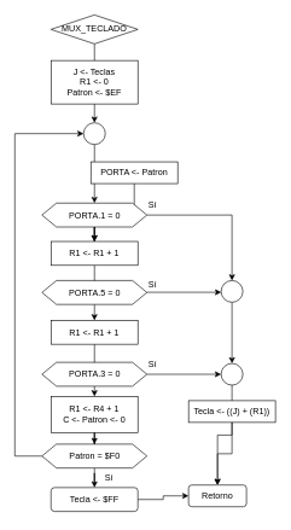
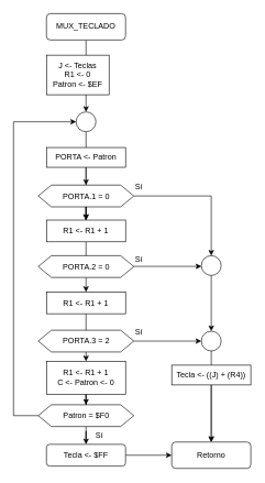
- <mxCell id="3" value="MUX_TECLADO" style="rhombus;whiteSpace=wrap;html=1;" parent="1" vertex="1"><mxGeometry x="70" y="20" width="120" height="40" as="geometry" /></mxCell>
+ <mxCell id="3" value="MUX_TECLADO" style="rounded=1;whiteSpace=wrap;html=1;" parent="1" vertex="1"><mxGeometry x="70" y="20" width="120" height="40" as="geometry" /></mxCell>
- <mxCell id="5" value="&lt;div&gt;J &amp;lt;- Teclas&lt;/div&gt;&lt;div&gt;R1 &amp;lt;- 0&lt;br&gt;&lt;/div&gt;&lt;div&gt;Patron &amp;lt;- $EF&lt;br&gt;&lt;/div&gt;" style="rounded=0;whiteSpace=wrap;html=1;" parent="1" vertex="1"><mxGeometry x="70" y="83" width="120" height="60" as="geometry" /></mxCell>
+ <mxCell id="5" value="&lt;div&gt;J &amp;lt;- Teclas&lt;/div&gt;&lt;div&gt;R1 &amp;lt;- 0&lt;br&gt;&lt;/div&gt;&lt;div&gt;Patron &amp;lt;- $EF&lt;br&gt;&lt;/div&gt;" style="rounded=0;whiteSpace=wrap;html=1;" parent="1" vertex="1"><mxGeometry x="70" y="83" width="95" height="60" as="geometry" /></mxCell>
- <mxCell id="9" value="PORTA &amp;lt;- Patron" style="rounded=0;whiteSpace=wrap;html=1;" parent="1" vertex="1"><mxGeometry x="125" y="223" width="120" height="30" as="geometry" /></mxCell>
+ <mxCell id="9" value="PORTA &amp;lt;- Patron" style="rounded=0;whiteSpace=wrap;html=1;" parent="1" vertex="1"><mxGeometry x="70" y="223" width="120" height="30" as="geometry" /></mxCell>
- <mxCell id="24" value="PORTA.5 = 0" style="shape=hexagon;perimeter=hexagonPerimeter2;whiteSpace=wrap;html=1;fixedSize=1;" parent="1" vertex="1"><mxGeometry x="57.5" y="387" width="145" height="33" as="geometry" /></mxCell>
+ <mxCell id="24" value="PORTA.2 = 0" style="shape=hexagon;perimeter=hexagonPerimeter2;whiteSpace=wrap;html=1;fixedSize=1;" parent="1" vertex="1"><mxGeometry x="57.5" y="387" width="145" height="33" as="geometry" /></mxCell>
- <mxCell id="22" value="PORTA.3 = 0" style="shape=hexagon;perimeter=hexagonPerimeter2;whiteSpace=wrap;html=1;fixedSize=1;" parent="1" vertex="1"><mxGeometry x="57.5" y="500" width="145" height="33" as="geometry" /></mxCell>
+ <mxCell id="22" value="PORTA.3 = 2" style="shape=hexagon;perimeter=hexagonPerimeter2;whiteSpace=wrap;html=1;fixedSize=1;" parent="1" vertex="1"><mxGeometry x="57.5" y="500" width="145" height="33" as="geometry" /></mxCell>
- <mxCell id="33" value="Tecla &amp;lt;- ((J) + (R1))" style="rounded=0;whiteSpace=wrap;html=1;" parent="1" vertex="1"><mxGeometry x="260" y="553" width="120" height="30" as="geometry" /></mxCell>
+ <mxCell id="33" value="Tecla &amp;lt;- ((J) + (R4))" style="rounded=0;whiteSpace=wrap;html=1;" parent="1" vertex="1"><mxGeometry x="260" y="553" width="120" height="30" as="geometry" /></mxCell>
- <mxCell id="20" value="&lt;div&gt;R1 &amp;lt;- R4 + 1&lt;/div&gt;&lt;div&gt;C &amp;lt;- Patron &amp;lt;- 0&lt;br&gt;&lt;/div&gt;" style="rounded=0;whiteSpace=wrap;html=1;" parent="1" vertex="1"><mxGeometry x="70" y="547" width="120" height="50" as="geometry" /></mxCell>
+ <mxCell id="20" value="&lt;div&gt;R1 &amp;lt;- R1 + 1&lt;/div&gt;&lt;div&gt;C &amp;lt;- Patron &amp;lt;- 0&lt;br&gt;&lt;/div&gt;" style="rounded=0;whiteSpace=wrap;html=1;" parent="1" vertex="1"><mxGeometry x="70" y="547" width="120" height="50" as="geometry" /></mxCell>
- <mxCell id="4" value="Retorno" style="rounded=1;whiteSpace=wrap;html=1;" parent="1" vertex="1"><mxGeometry x="260" y="669.5" width="80" height="30" as="geometry" /></mxCell>
+ <mxCell id="4" value="Retorno" style="rounded=1;whiteSpace=wrap;html=1;" parent="1" vertex="1"><mxGeometry x="260" y="669.5" width="120" height="40" as="geometry" /></mxCell>
